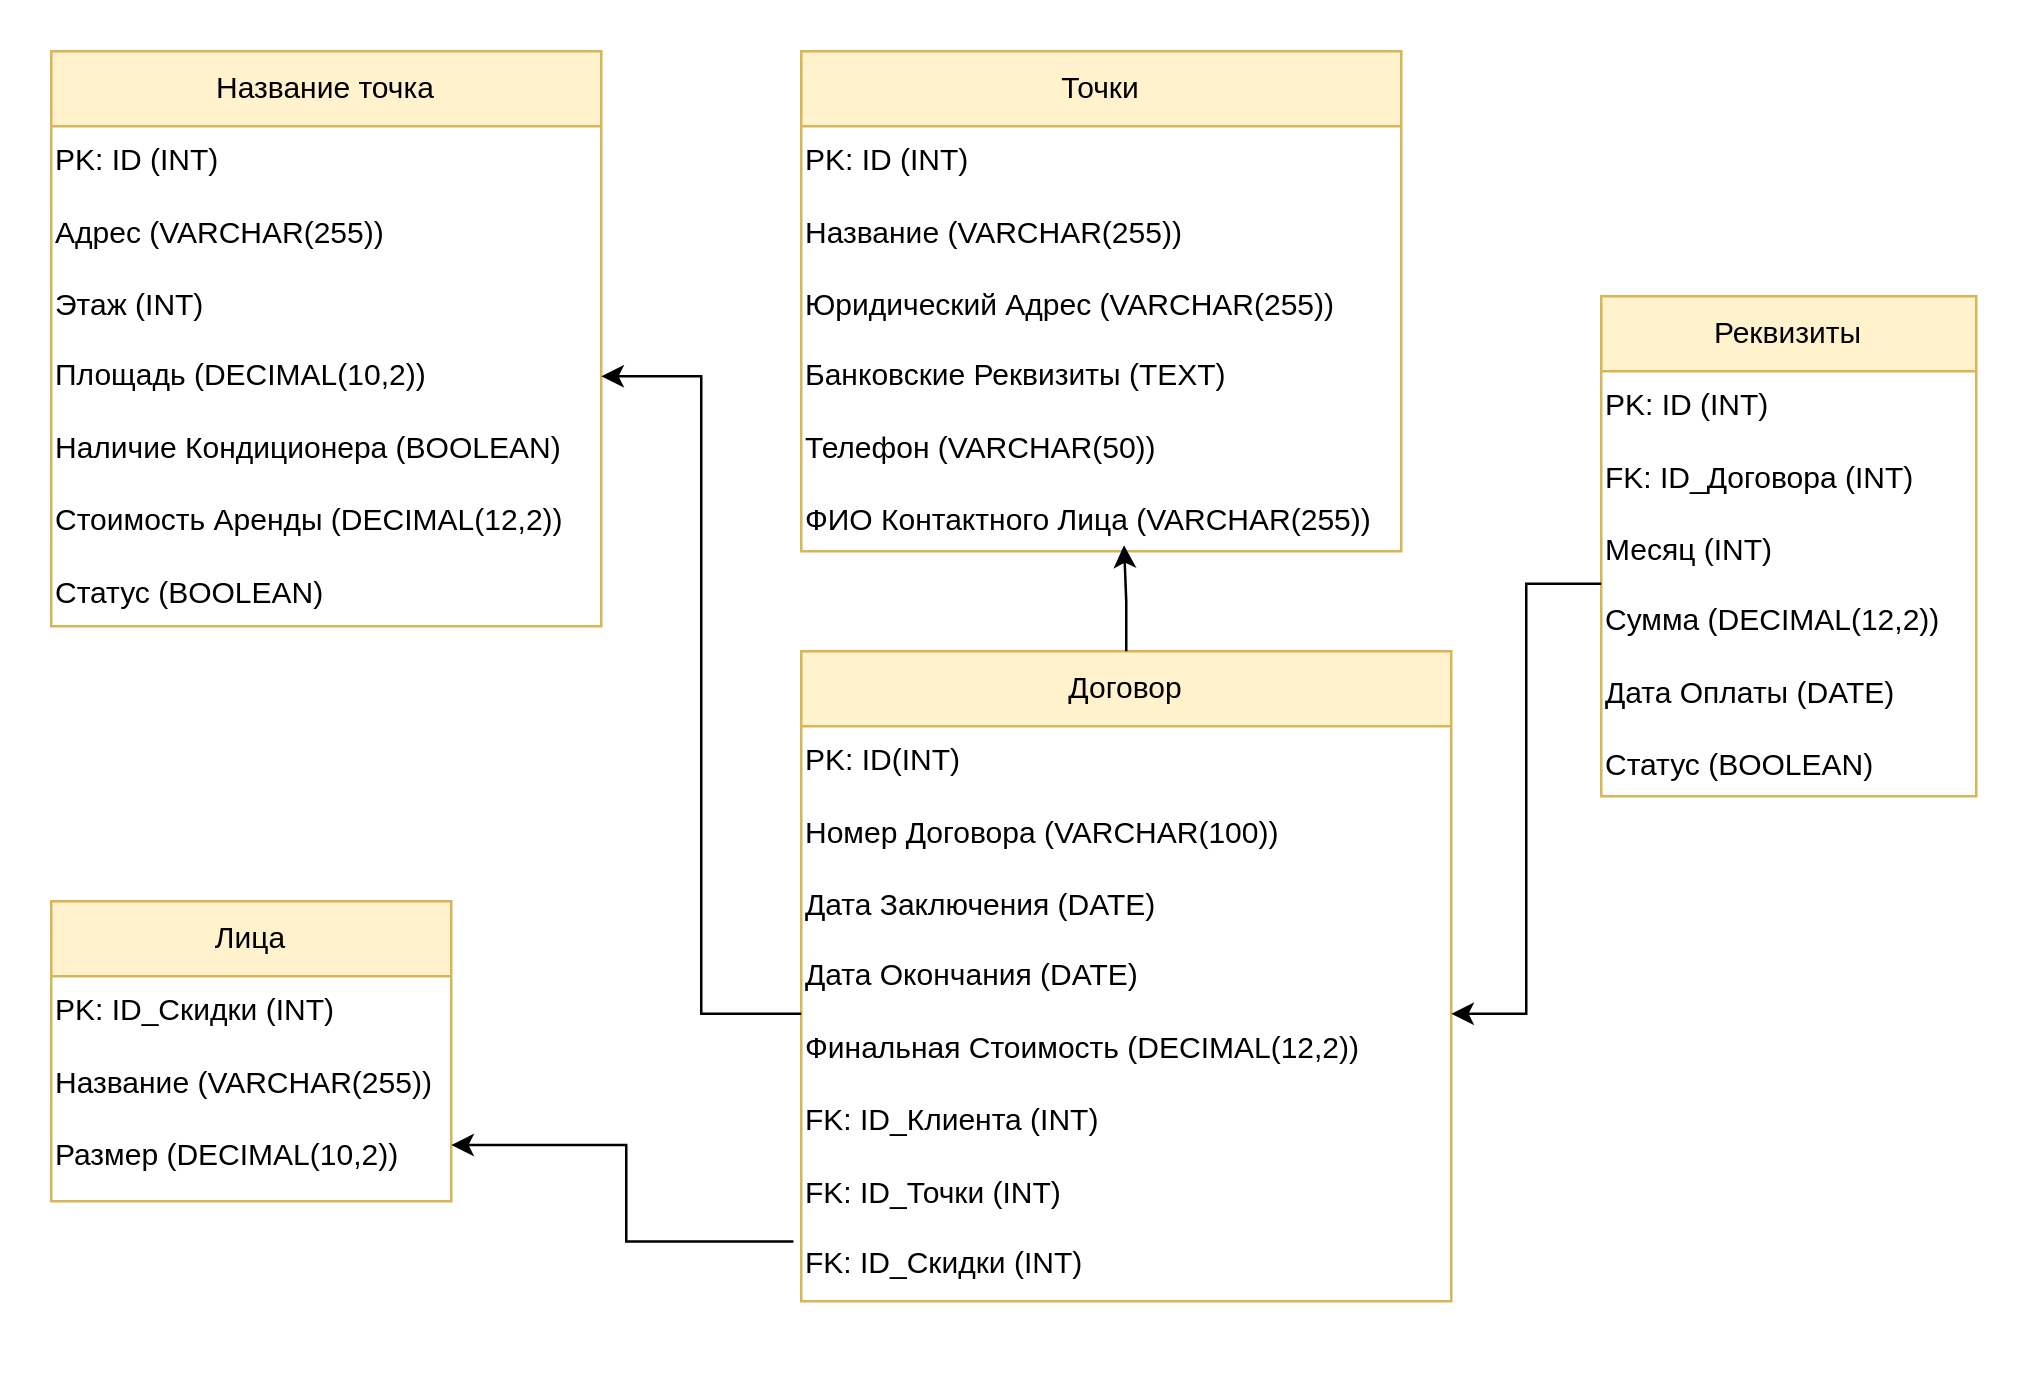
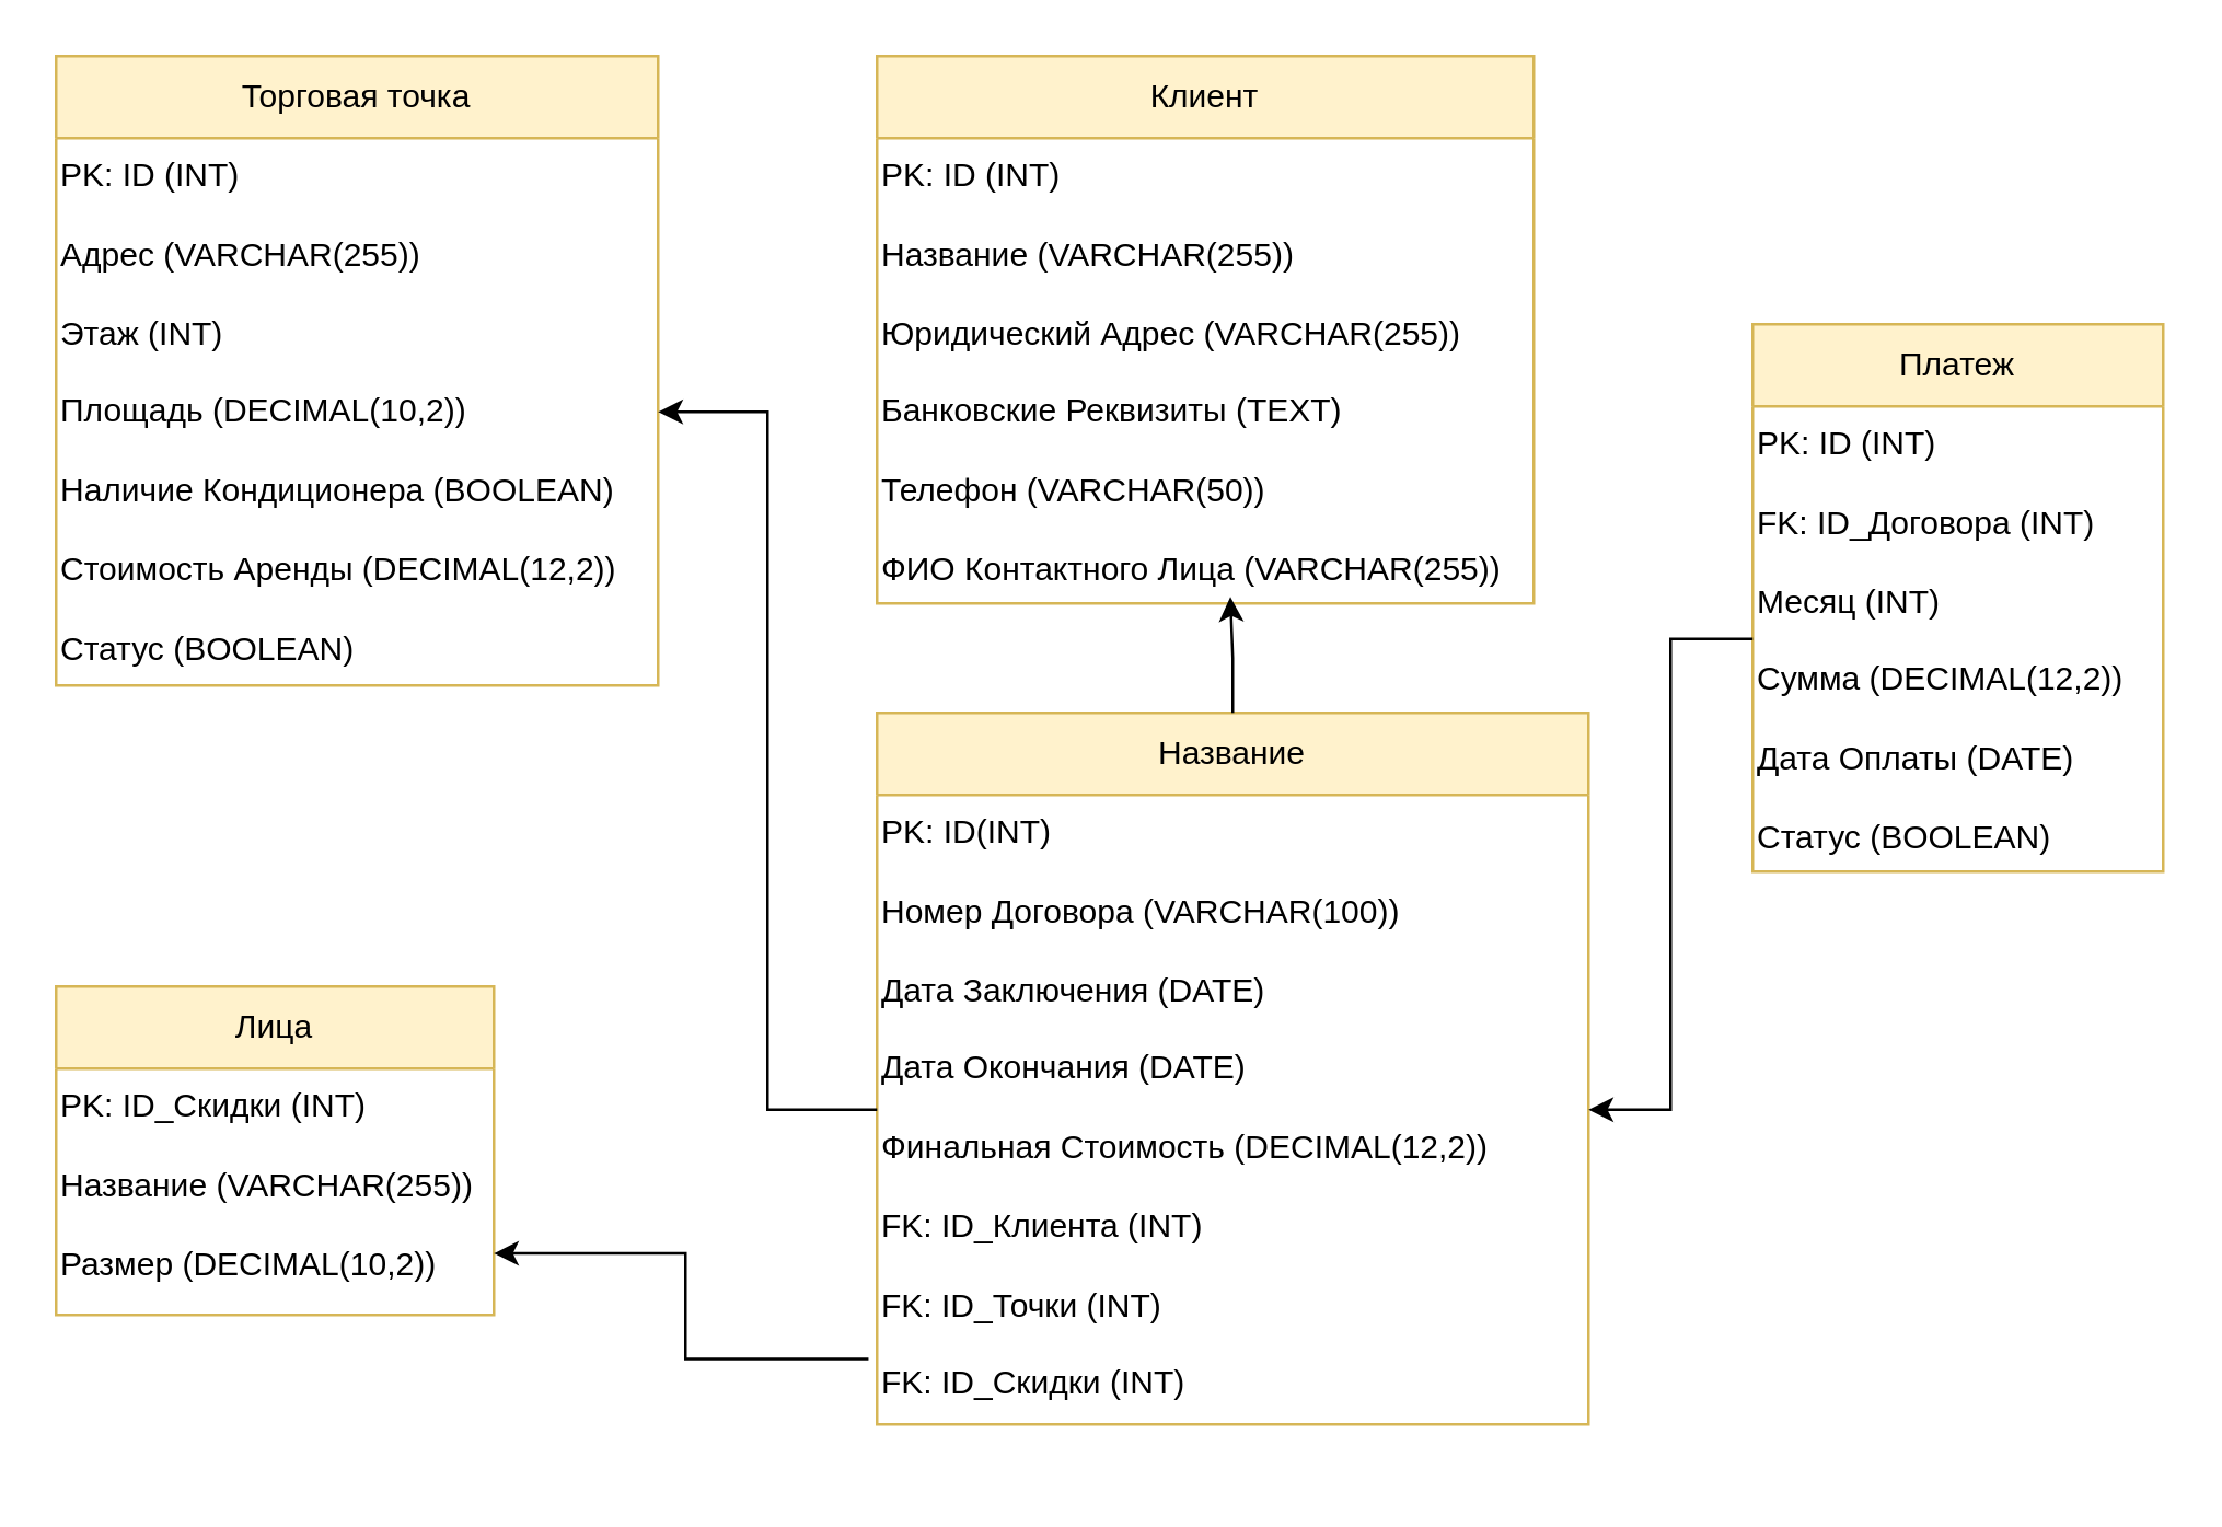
- <mxCell id="2" value="Название точка" style="swimlane;fontStyle=0;childLayout=stackLayout;horizontal=1;startSize=30;horizontalStack=0;resizeParent=1;resizeParentMax=0;resizeLast=0;collapsible=1;marginBottom=0;whiteSpace=wrap;html=1;fillColor=#fff2cc;strokeColor=#d6b656;" vertex="1" parent="1"><mxGeometry x="20" y="20" width="220" height="230" as="geometry"><mxRectangle x="80" y="50" width="60" height="30" as="alternateBounds" /></mxGeometry></mxCell>
+ <mxCell id="2" value="Торговая точка" style="swimlane;fontStyle=0;childLayout=stackLayout;horizontal=1;startSize=30;horizontalStack=0;resizeParent=1;resizeParentMax=0;resizeLast=0;collapsible=1;marginBottom=0;whiteSpace=wrap;html=1;fillColor=#fff2cc;strokeColor=#d6b656;" vertex="1" parent="1"><mxGeometry x="20" y="20" width="220" height="230" as="geometry"><mxRectangle x="80" y="50" width="60" height="30" as="alternateBounds" /></mxGeometry></mxCell>
- <mxCell id="5" value="Точки" style="swimlane;fontStyle=0;childLayout=stackLayout;horizontal=1;startSize=30;horizontalStack=0;resizeParent=1;resizeParentMax=0;resizeLast=0;collapsible=1;marginBottom=0;whiteSpace=wrap;html=1;fillColor=#fff2cc;strokeColor=#d6b656;" vertex="1" parent="1"><mxGeometry x="320" y="20" width="240" height="200" as="geometry"><mxRectangle x="80" y="50" width="60" height="30" as="alternateBounds" /></mxGeometry></mxCell>
+ <mxCell id="5" value="Клиент" style="swimlane;fontStyle=0;childLayout=stackLayout;horizontal=1;startSize=30;horizontalStack=0;resizeParent=1;resizeParentMax=0;resizeLast=0;collapsible=1;marginBottom=0;whiteSpace=wrap;html=1;fillColor=#fff2cc;strokeColor=#d6b656;" vertex="1" parent="1"><mxGeometry x="320" y="20" width="240" height="200" as="geometry"><mxRectangle x="80" y="50" width="60" height="30" as="alternateBounds" /></mxGeometry></mxCell>
- <mxCell id="14" value="Реквизиты" style="swimlane;fontStyle=0;childLayout=stackLayout;horizontal=1;startSize=30;horizontalStack=0;resizeParent=1;resizeParentMax=0;resizeLast=0;collapsible=1;marginBottom=0;whiteSpace=wrap;html=1;fillColor=#fff2cc;strokeColor=#d6b656;" vertex="1" parent="1"><mxGeometry x="640" y="118" width="150" height="200" as="geometry"><mxRectangle x="80" y="50" width="60" height="30" as="alternateBounds" /></mxGeometry></mxCell>
+ <mxCell id="14" value="Платеж" style="swimlane;fontStyle=0;childLayout=stackLayout;horizontal=1;startSize=30;horizontalStack=0;resizeParent=1;resizeParentMax=0;resizeLast=0;collapsible=1;marginBottom=0;whiteSpace=wrap;html=1;fillColor=#fff2cc;strokeColor=#d6b656;" vertex="1" parent="1"><mxGeometry x="640" y="118" width="150" height="200" as="geometry"><mxRectangle x="80" y="50" width="60" height="30" as="alternateBounds" /></mxGeometry></mxCell>
- <mxCell id="11" value="Договор" style="swimlane;fontStyle=0;childLayout=stackLayout;horizontal=1;startSize=30;horizontalStack=0;resizeParent=1;resizeParentMax=0;resizeLast=0;collapsible=1;marginBottom=0;whiteSpace=wrap;html=1;fillColor=#fff2cc;strokeColor=#d6b656;" vertex="1" parent="1"><mxGeometry x="320" y="260" width="260" height="260" as="geometry"><mxRectangle x="80" y="50" width="60" height="30" as="alternateBounds" /></mxGeometry></mxCell>
+ <mxCell id="11" value="Название" style="swimlane;fontStyle=0;childLayout=stackLayout;horizontal=1;startSize=30;horizontalStack=0;resizeParent=1;resizeParentMax=0;resizeLast=0;collapsible=1;marginBottom=0;whiteSpace=wrap;html=1;fillColor=#fff2cc;strokeColor=#d6b656;" vertex="1" parent="1"><mxGeometry x="320" y="260" width="260" height="260" as="geometry"><mxRectangle x="80" y="50" width="60" height="30" as="alternateBounds" /></mxGeometry></mxCell>
